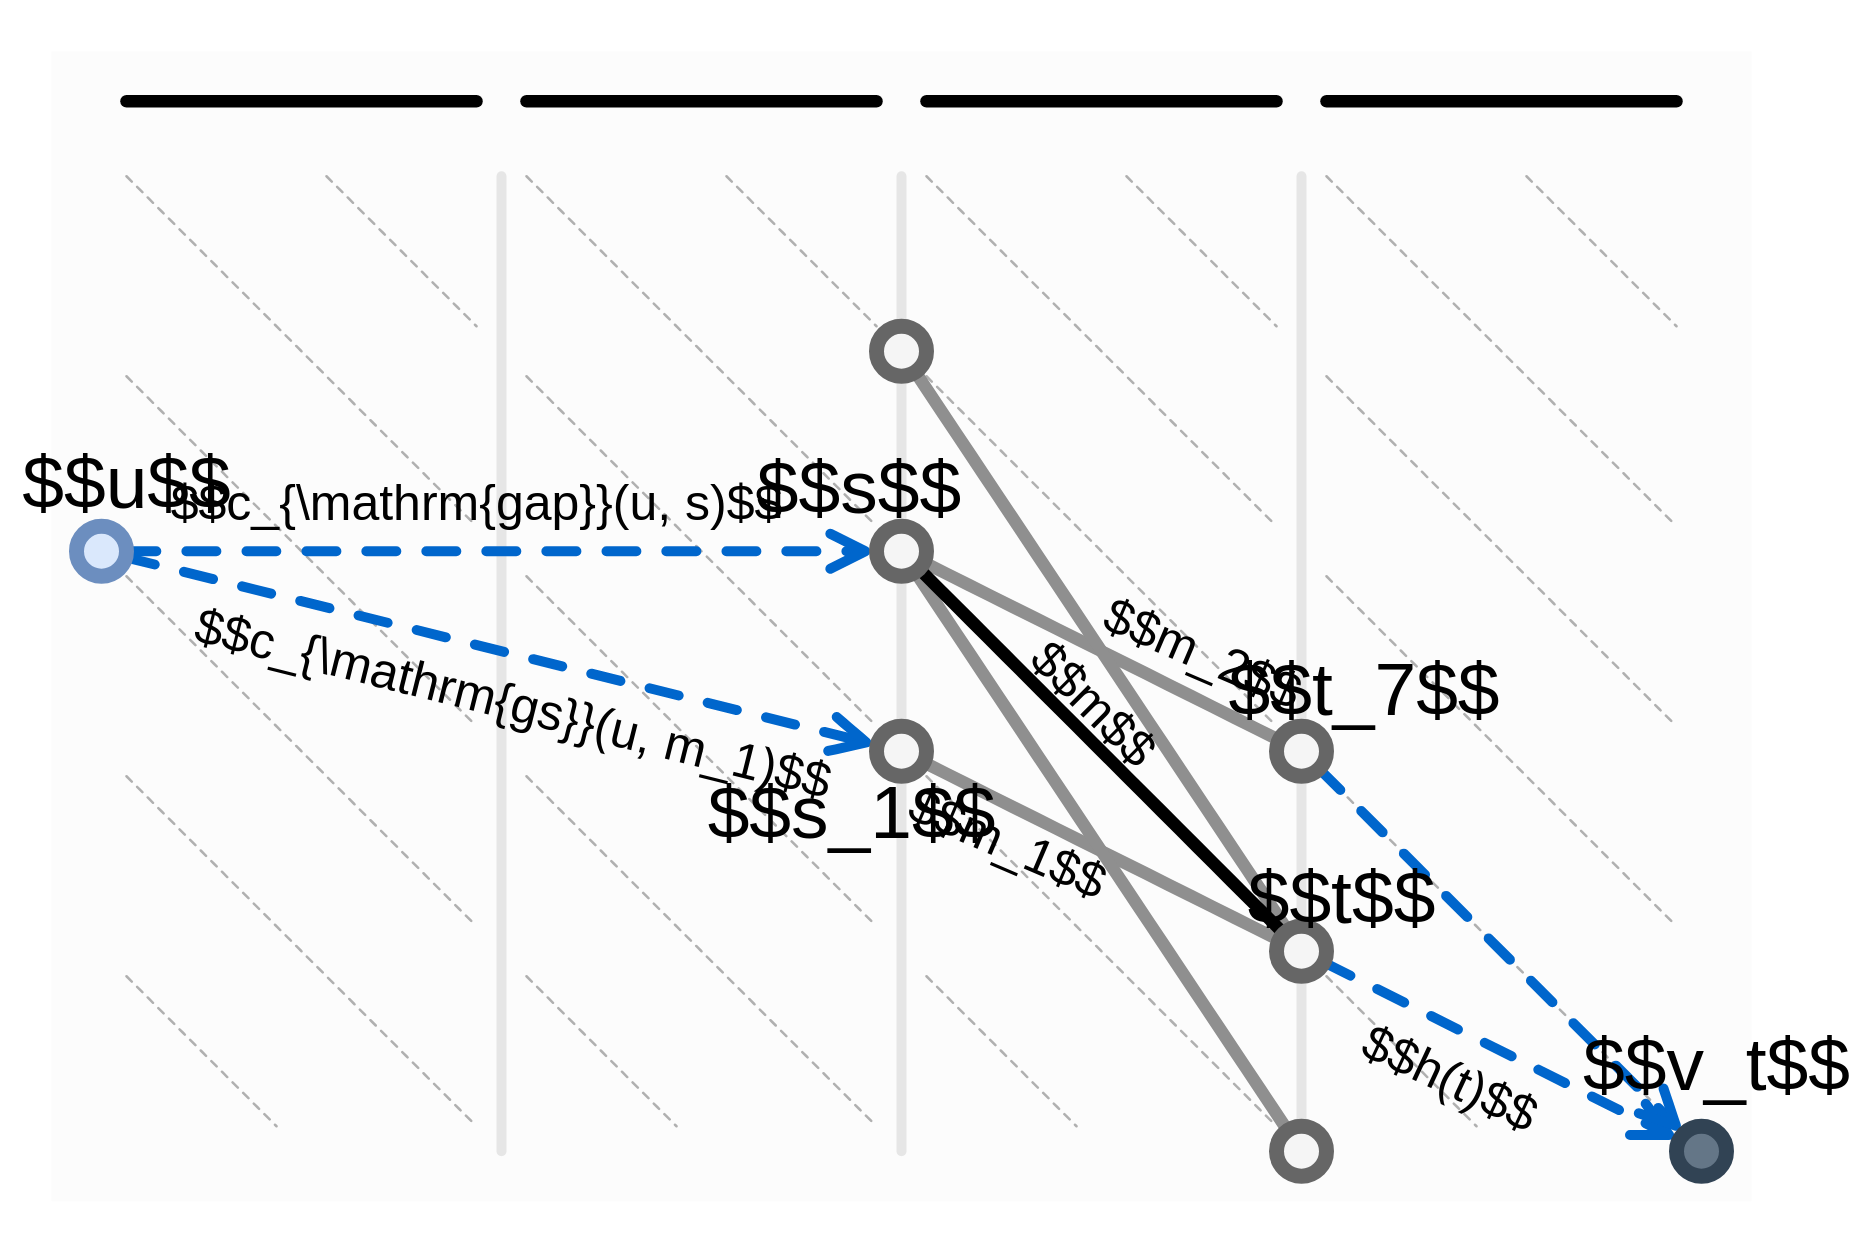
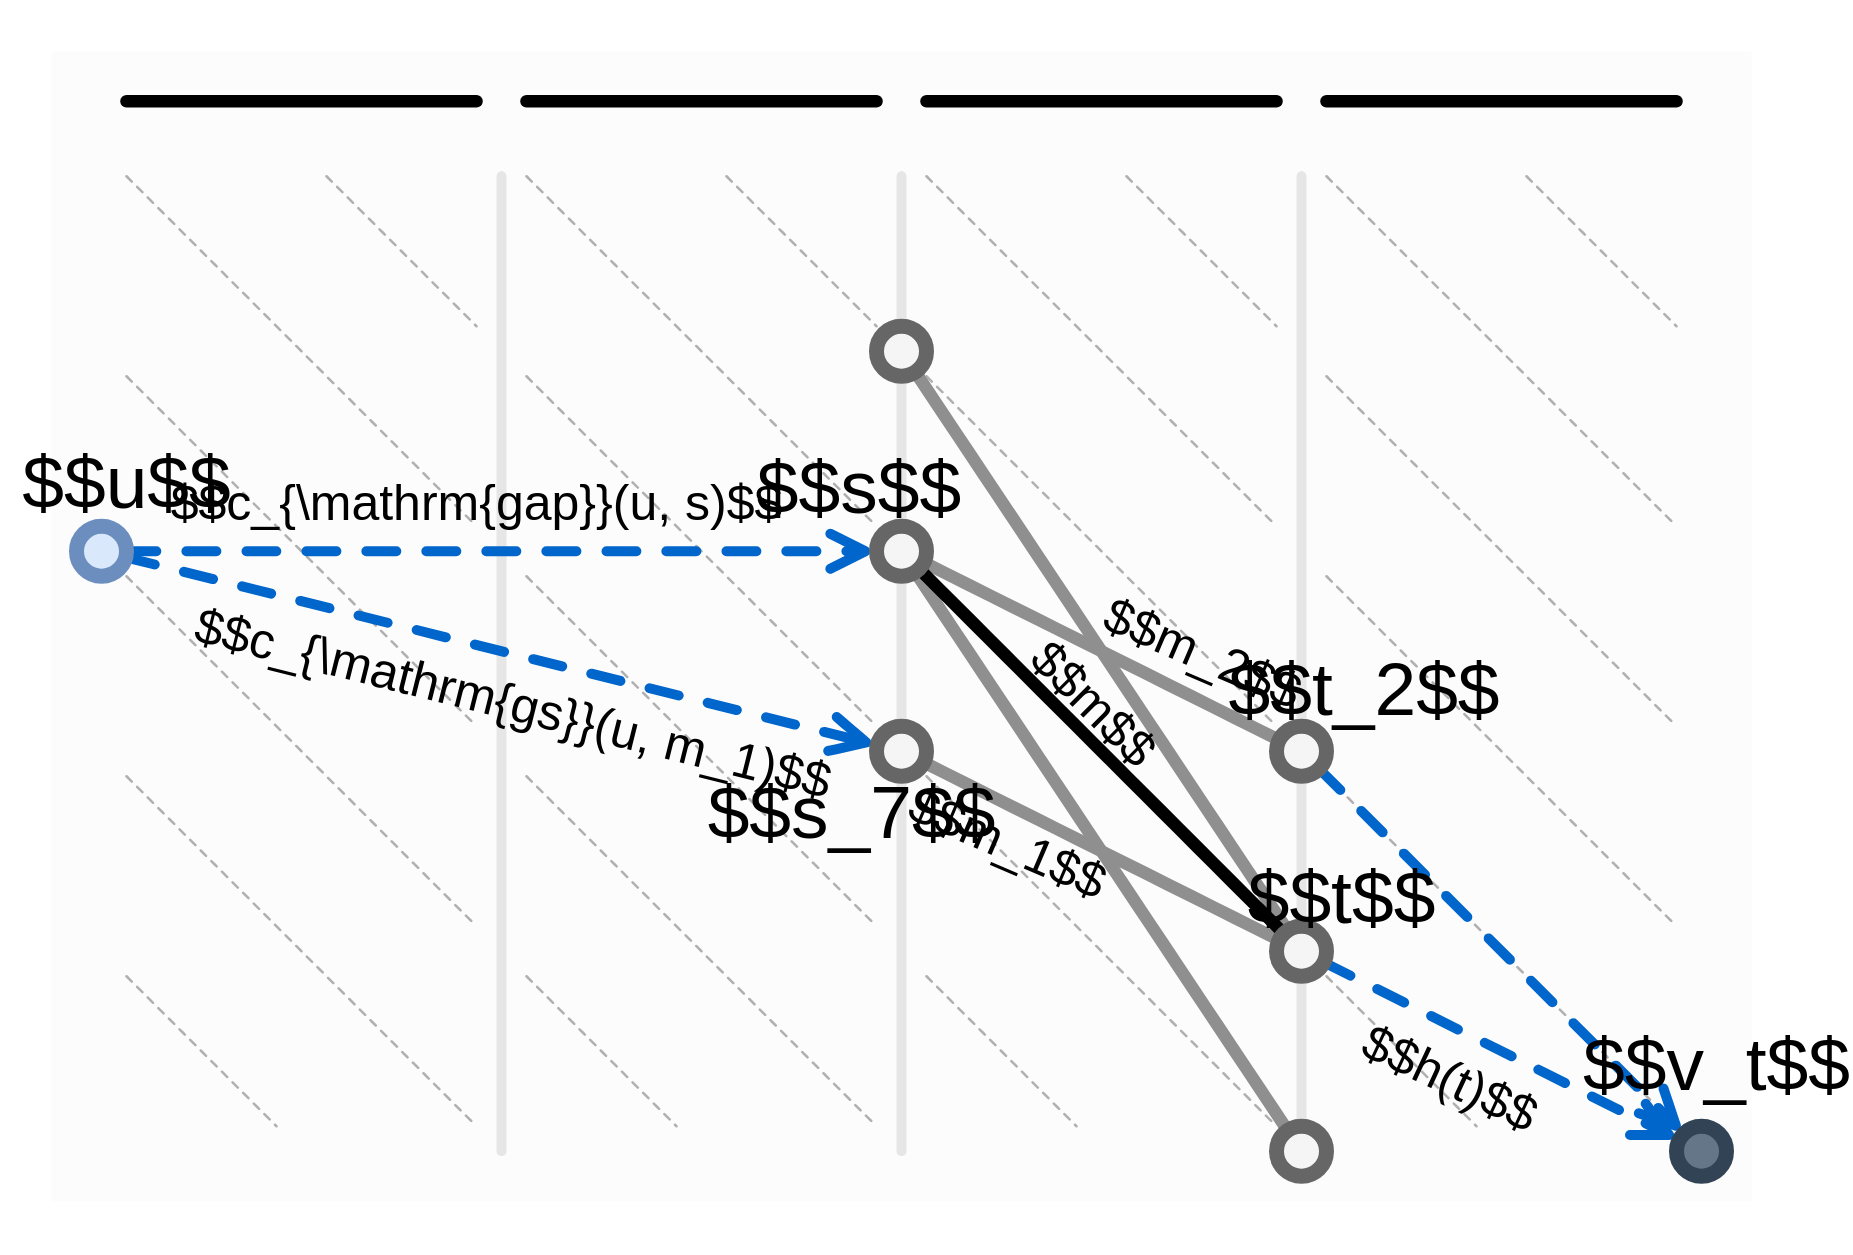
- <mxCell id="69" value="$$t_7$$" style="text;html=1;align=center;verticalAlign=middle;resizable=1;points=[];autosize=1;strokeColor=none;fillColor=none;labelBorderColor=none;fontSize=30;" parent="57" vertex="1"><mxGeometry x="480" y="250" width="130" height="50" as="geometry" /></mxCell>
+ <mxCell id="69" value="$$t_2$$" style="text;html=1;align=center;verticalAlign=middle;resizable=1;points=[];autosize=1;strokeColor=none;fillColor=none;labelBorderColor=none;fontSize=30;" parent="57" vertex="1"><mxGeometry x="480" y="250" width="130" height="50" as="geometry" /></mxCell>
- <mxCell id="67" value="$$s_1$$" style="text;html=1;align=center;verticalAlign=middle;resizable=1;points=[];autosize=1;strokeColor=none;fillColor=none;labelBorderColor=none;fontSize=30;" parent="57" vertex="1"><mxGeometry x="270" y="299" width="140" height="50" as="geometry" /></mxCell>
+ <mxCell id="67" value="$$s_7$$" style="text;html=1;align=center;verticalAlign=middle;resizable=1;points=[];autosize=1;strokeColor=none;fillColor=none;labelBorderColor=none;fontSize=30;" parent="57" vertex="1"><mxGeometry x="270" y="299" width="140" height="50" as="geometry" /></mxCell>
